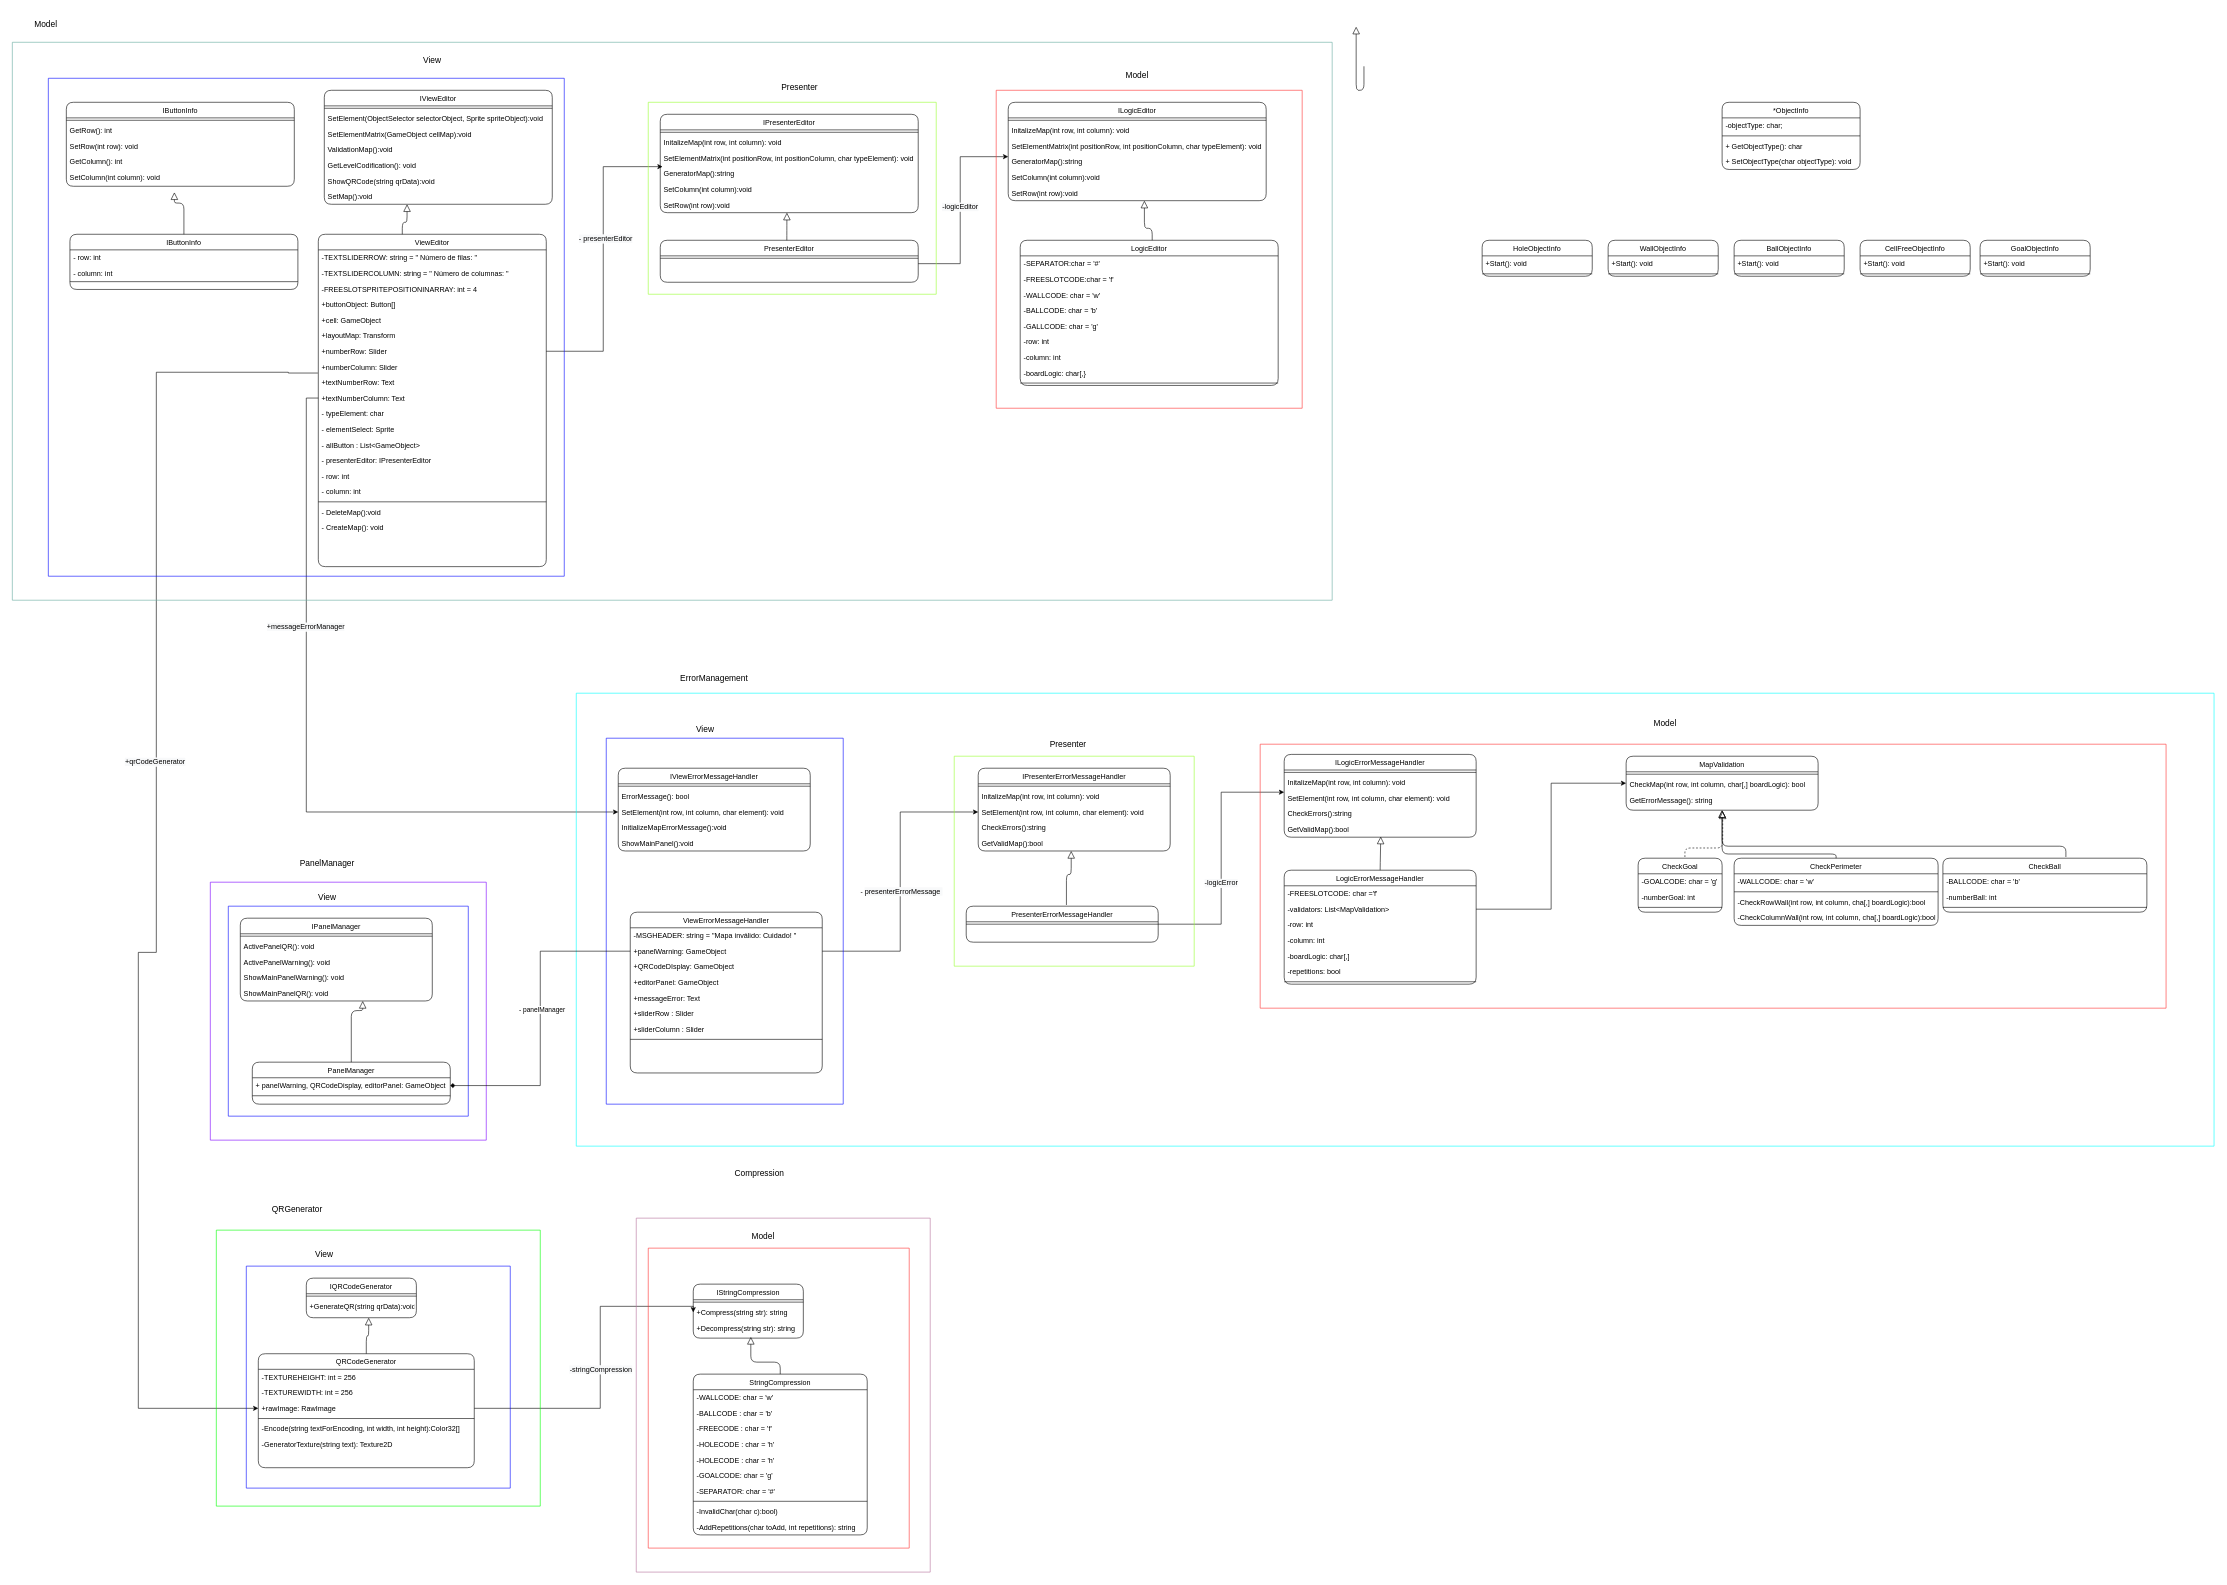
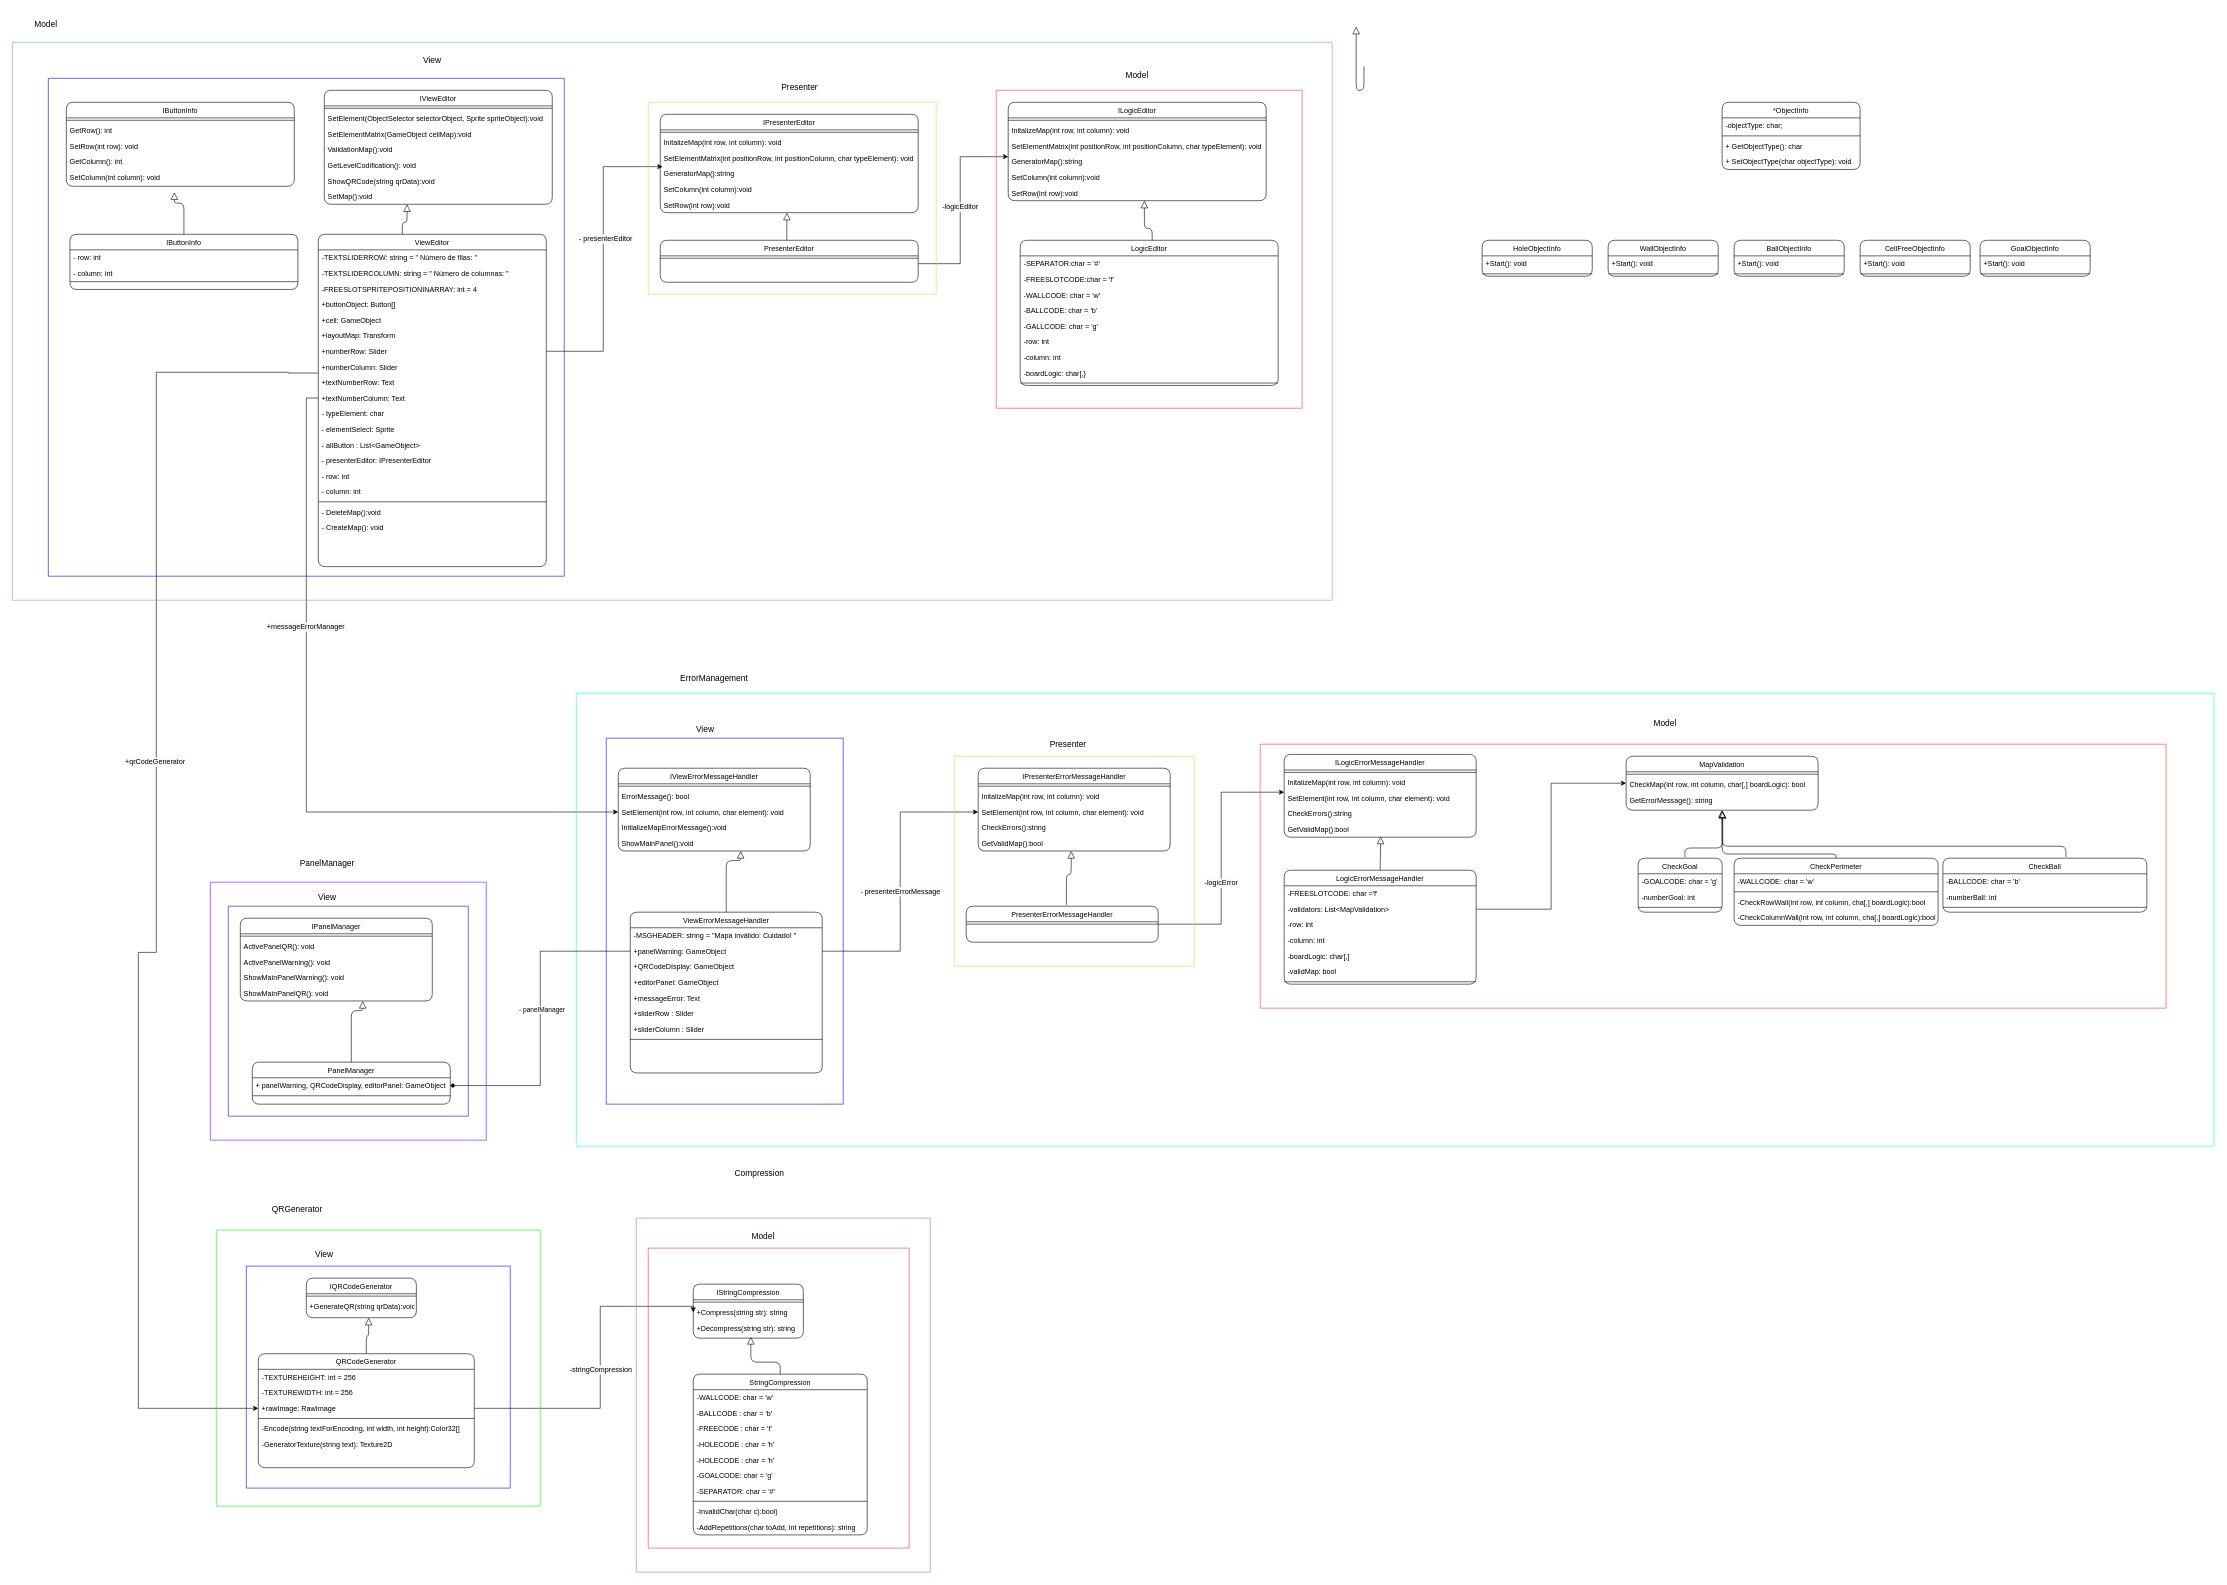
- <mxCell id="73" value="" style="endArrow=block;endSize=10;endFill=0;shadow=0;strokeWidth=1;edgeStyle=elbowEdgeStyle;elbow=vertical;exitX=0.557;exitY=-0.022;exitDx=0;exitDy=0;entryX=0.503;entryY=1.231;entryDx=0;entryDy=0;entryPerimeter=0;exitPerimeter=0;dashed=1;" parent="1" source="64" target="63" edge="1"><mxGeometry width="160" relative="1" as="geometry"><mxPoint x="2810" y="1415.99" as="sourcePoint" /><mxPoint x="2810.96" y="1360.002" as="targetPoint" /><Array as="points"><mxPoint x="2797.98" y="1412.99" /></Array></mxGeometry></mxCell>
+ <mxCell id="73" value="" style="endArrow=block;endSize=10;endFill=0;shadow=0;strokeWidth=1;edgeStyle=elbowEdgeStyle;elbow=vertical;exitX=0.557;exitY=-0.022;exitDx=0;exitDy=0;entryX=0.503;entryY=1.231;entryDx=0;entryDy=0;entryPerimeter=0;exitPerimeter=0;" parent="1" source="64" target="63" edge="1"><mxGeometry width="160" relative="1" as="geometry"><mxPoint x="2810" y="1415.99" as="sourcePoint" /><mxPoint x="2810.96" y="1360.002" as="targetPoint" /><Array as="points"><mxPoint x="2797.98" y="1412.99" /></Array></mxGeometry></mxCell>
+ <mxCell id="33" value="" style="endArrow=block;endSize=10;endFill=0;shadow=0;strokeWidth=1;edgeStyle=elbowEdgeStyle;elbow=vertical;exitX=0.5;exitY=0;exitDx=0;exitDy=0;" parent="1" source="24" target="23" edge="1"><mxGeometry width="160" relative="1" as="geometry"><mxPoint x="1319.03" y="1454" as="sourcePoint" /><mxPoint x="1270" y="1392.002" as="targetPoint" /><Array as="points"><mxPoint x="1234.03" y="1434" /></Array></mxGeometry></mxCell>
- <mxCell id="57" value="-repetitions: bool" style="text;align=left;verticalAlign=top;spacingLeft=4;spacingRight=4;overflow=hidden;rotatable=0;points=[[0,0.5],[1,0.5]];portConstraint=eastwest;rounded=1;" parent="51" vertex="1"><mxGeometry y="156" width="320" height="26" as="geometry" /></mxCell>
+ <mxCell id="57" value="-validMap: bool" style="text;align=left;verticalAlign=top;spacingLeft=4;spacingRight=4;overflow=hidden;rotatable=0;points=[[0,0.5],[1,0.5]];portConstraint=eastwest;rounded=1;" parent="51" vertex="1"><mxGeometry y="156" width="320" height="26" as="geometry" /></mxCell>
